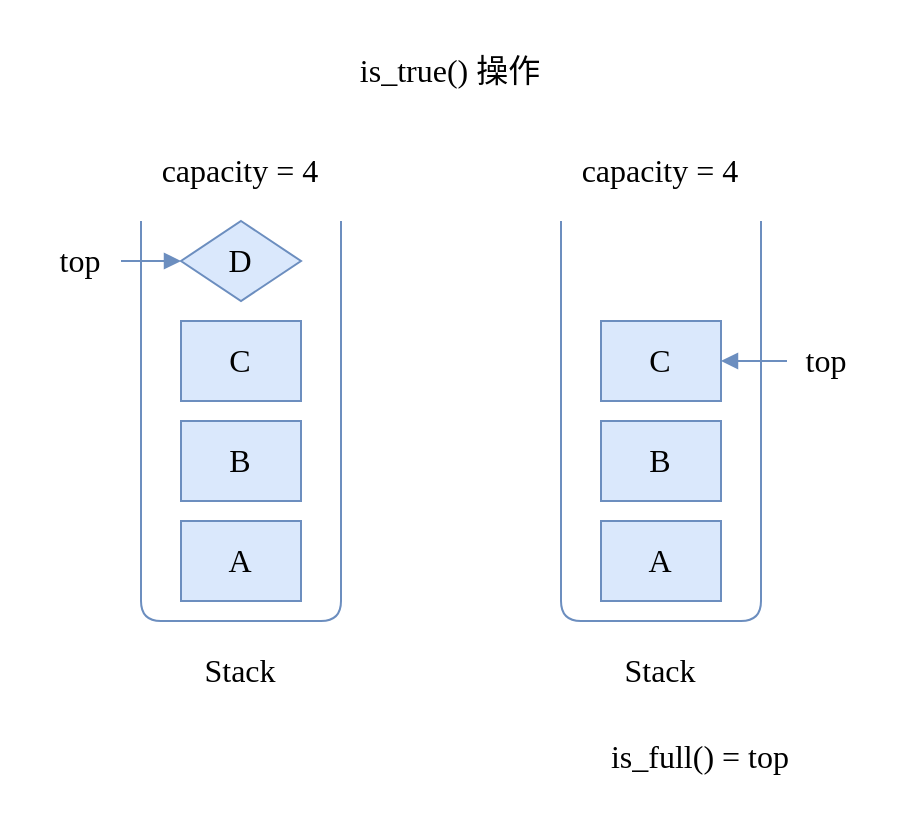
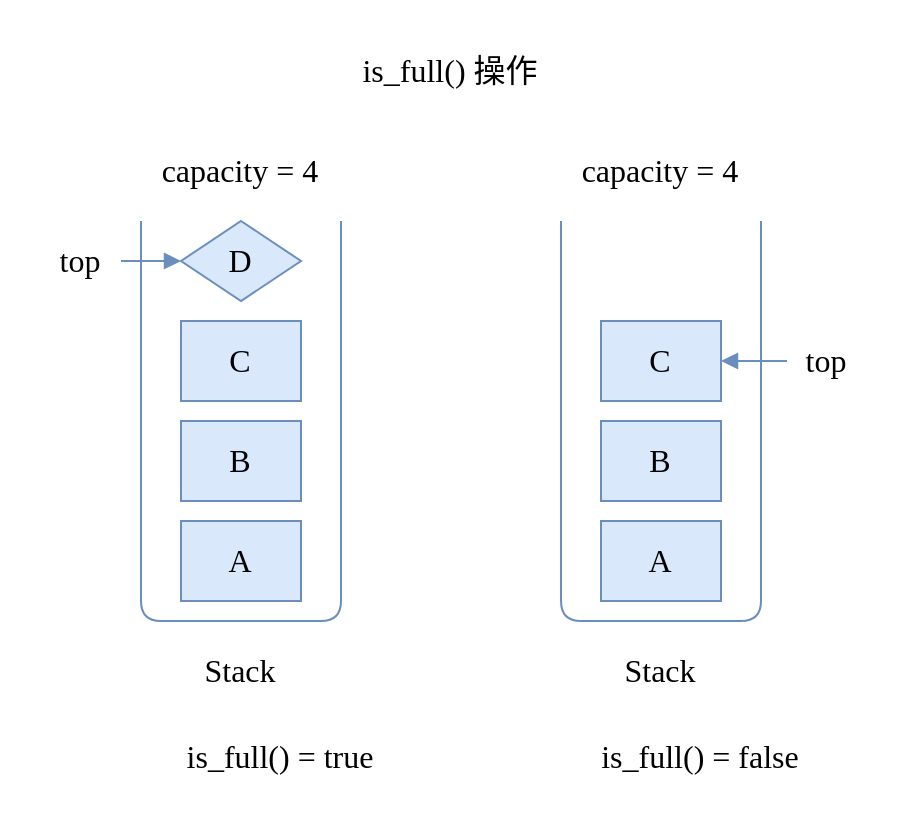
- <mxCell id="9" value="is_true() 操作" style="text;html=1;align=center;verticalAlign=middle;whiteSpace=wrap;rounded=0;fontFamily=Ubuntu;fontSize=16;fontStyle=0;" vertex="1" parent="1"><mxGeometry x="155" y="20" width="140" height="30" as="geometry" /></mxCell>
+ <mxCell id="9" value="is_full() 操作" style="text;html=1;align=center;verticalAlign=middle;whiteSpace=wrap;rounded=0;fontFamily=Ubuntu;fontSize=16;fontStyle=0;" vertex="1" parent="1"><mxGeometry x="155" y="20" width="140" height="30" as="geometry" /></mxCell>
+ <mxCell id="11" value="is_full() = true" style="text;html=1;align=center;verticalAlign=middle;whiteSpace=wrap;rounded=0;fontFamily=Ubuntu;fontSize=16;fontStyle=0;" vertex="1" parent="1"><mxGeometry x="60" y="363" width="160" height="30" as="geometry" /></mxCell>
- <mxCell id="16" value="is_full() = top" style="text;html=1;align=center;verticalAlign=middle;whiteSpace=wrap;rounded=0;fontFamily=Ubuntu;fontSize=16;fontStyle=0;" vertex="1" parent="1"><mxGeometry x="270" y="363" width="160" height="30" as="geometry" /></mxCell>
+ <mxCell id="16" value="is_full() = false" style="text;html=1;align=center;verticalAlign=middle;whiteSpace=wrap;rounded=0;fontFamily=Ubuntu;fontSize=16;fontStyle=0;" vertex="1" parent="1"><mxGeometry x="270" y="363" width="160" height="30" as="geometry" /></mxCell>
